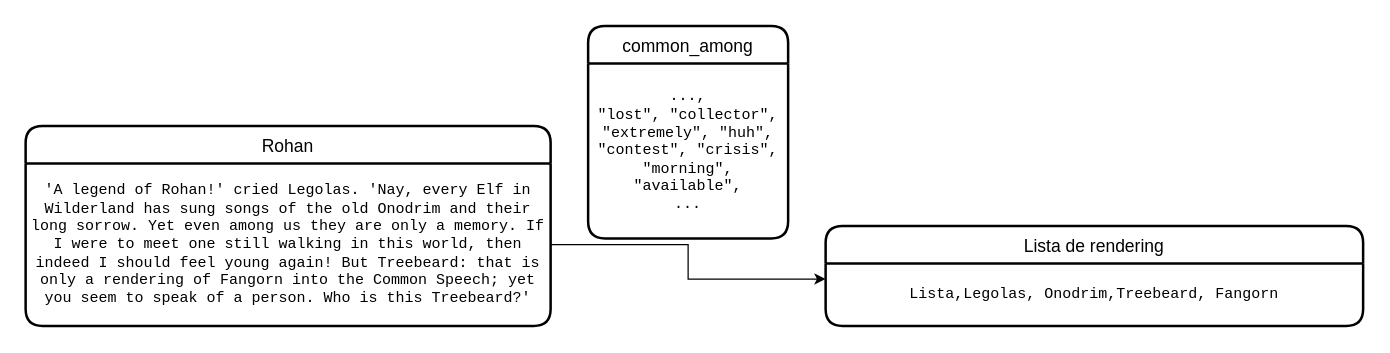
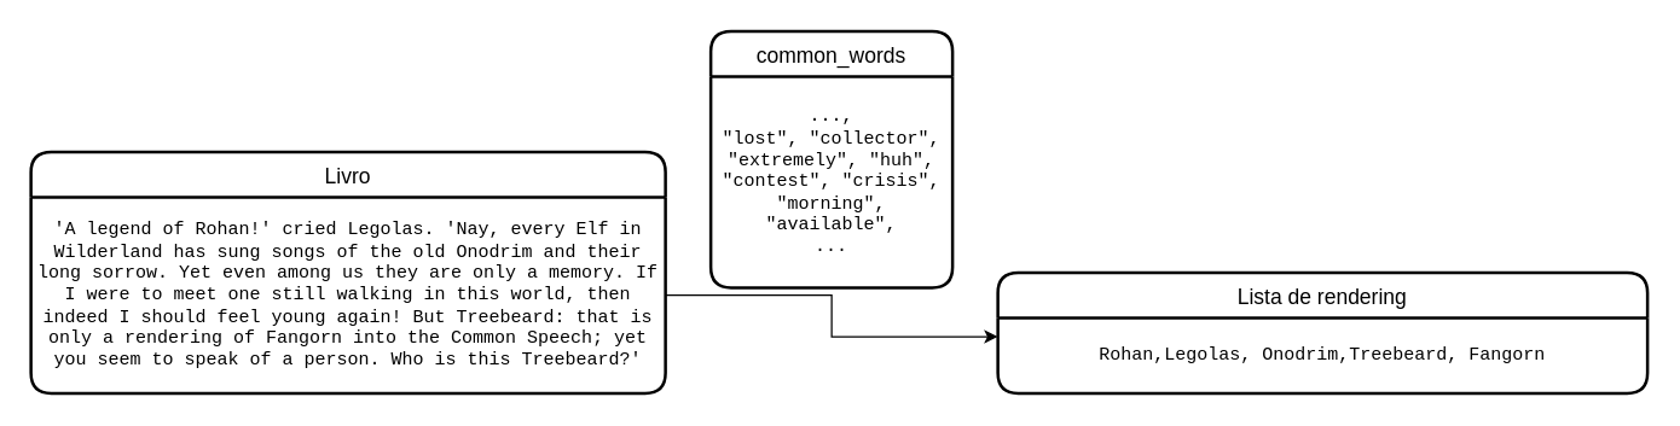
- <mxCell id="6" value="common_among" style="swimlane;childLayout=stackLayout;horizontal=1;startSize=30;horizontalStack=0;rounded=1;fontSize=14;fontStyle=0;strokeWidth=2;resizeParent=0;resizeLast=1;shadow=0;dashed=0;align=center;" vertex="1" parent="1"><mxGeometry x="470" y="20" width="160" height="170" as="geometry" /></mxCell>
+ <mxCell id="6" value="common_words" style="swimlane;childLayout=stackLayout;horizontal=1;startSize=30;horizontalStack=0;rounded=1;fontSize=14;fontStyle=0;strokeWidth=2;resizeParent=0;resizeLast=1;shadow=0;dashed=0;align=center;" vertex="1" parent="1"><mxGeometry x="470" y="20" width="160" height="170" as="geometry" /></mxCell>
- <mxCell id="2" value="Rohan" style="swimlane;childLayout=stackLayout;horizontal=1;startSize=30;horizontalStack=0;rounded=1;fontSize=14;fontStyle=0;strokeWidth=2;resizeParent=0;resizeLast=1;shadow=0;dashed=0;align=center;" vertex="1" parent="1"><mxGeometry x="20" y="100" width="420" height="160" as="geometry" /></mxCell>
+ <mxCell id="2" value="Livro" style="swimlane;childLayout=stackLayout;horizontal=1;startSize=30;horizontalStack=0;rounded=1;fontSize=14;fontStyle=0;strokeWidth=2;resizeParent=0;resizeLast=1;shadow=0;dashed=0;align=center;" vertex="1" parent="1"><mxGeometry x="20" y="100" width="420" height="160" as="geometry" /></mxCell>
- <mxCell id="5" value="Lista,Legolas, Onodrim,Treebeard, Fangorn" style="text;html=1;strokeColor=none;fillColor=none;align=center;verticalAlign=middle;whiteSpace=wrap;rounded=0;fontFamily=Courier New;" vertex="1" parent="4"><mxGeometry y="30" width="430" height="50" as="geometry" /></mxCell>
+ <mxCell id="5" value="Rohan,Legolas, Onodrim,Treebeard, Fangorn" style="text;html=1;strokeColor=none;fillColor=none;align=center;verticalAlign=middle;whiteSpace=wrap;rounded=0;fontFamily=Courier New;" vertex="1" parent="4"><mxGeometry y="30" width="430" height="50" as="geometry" /></mxCell>
